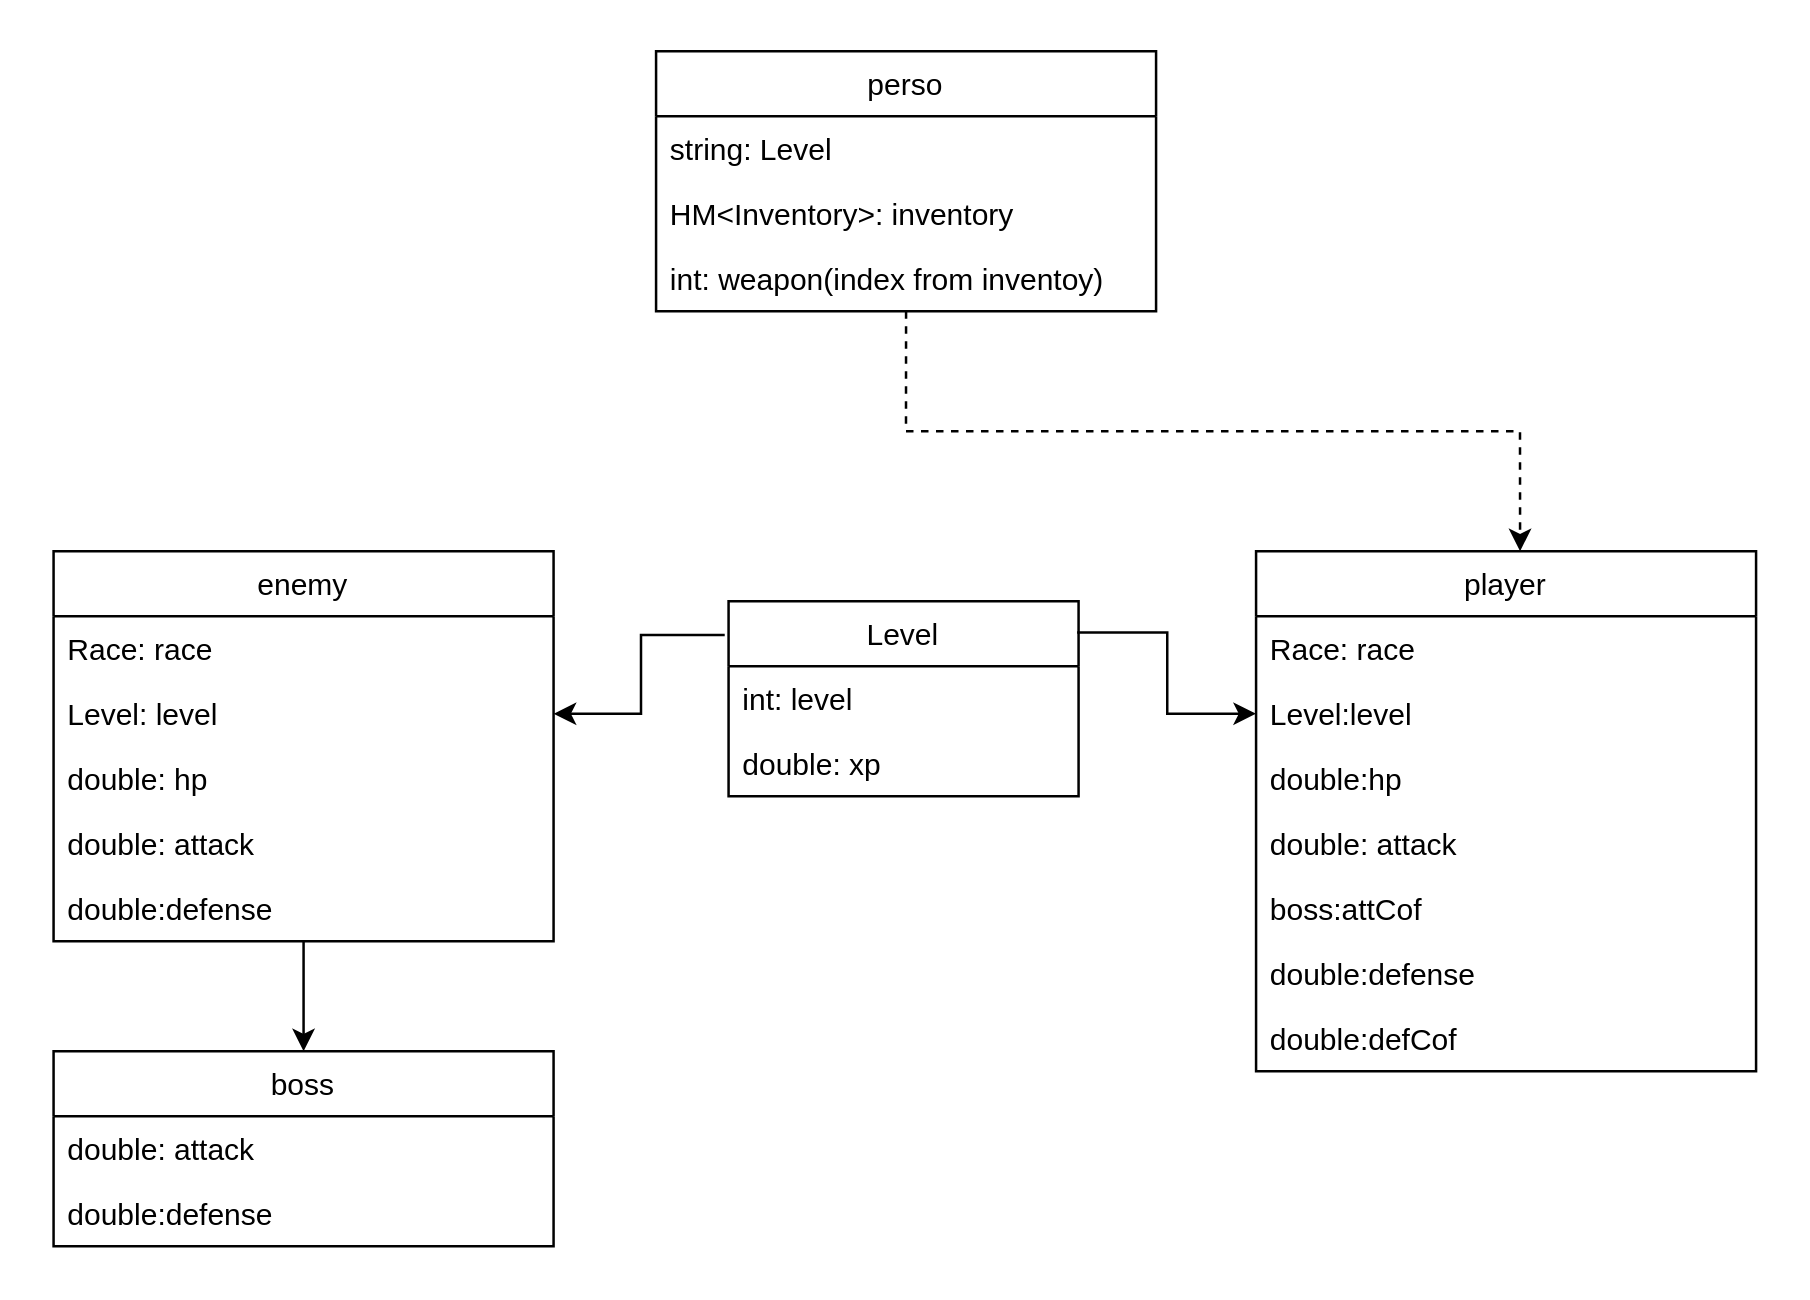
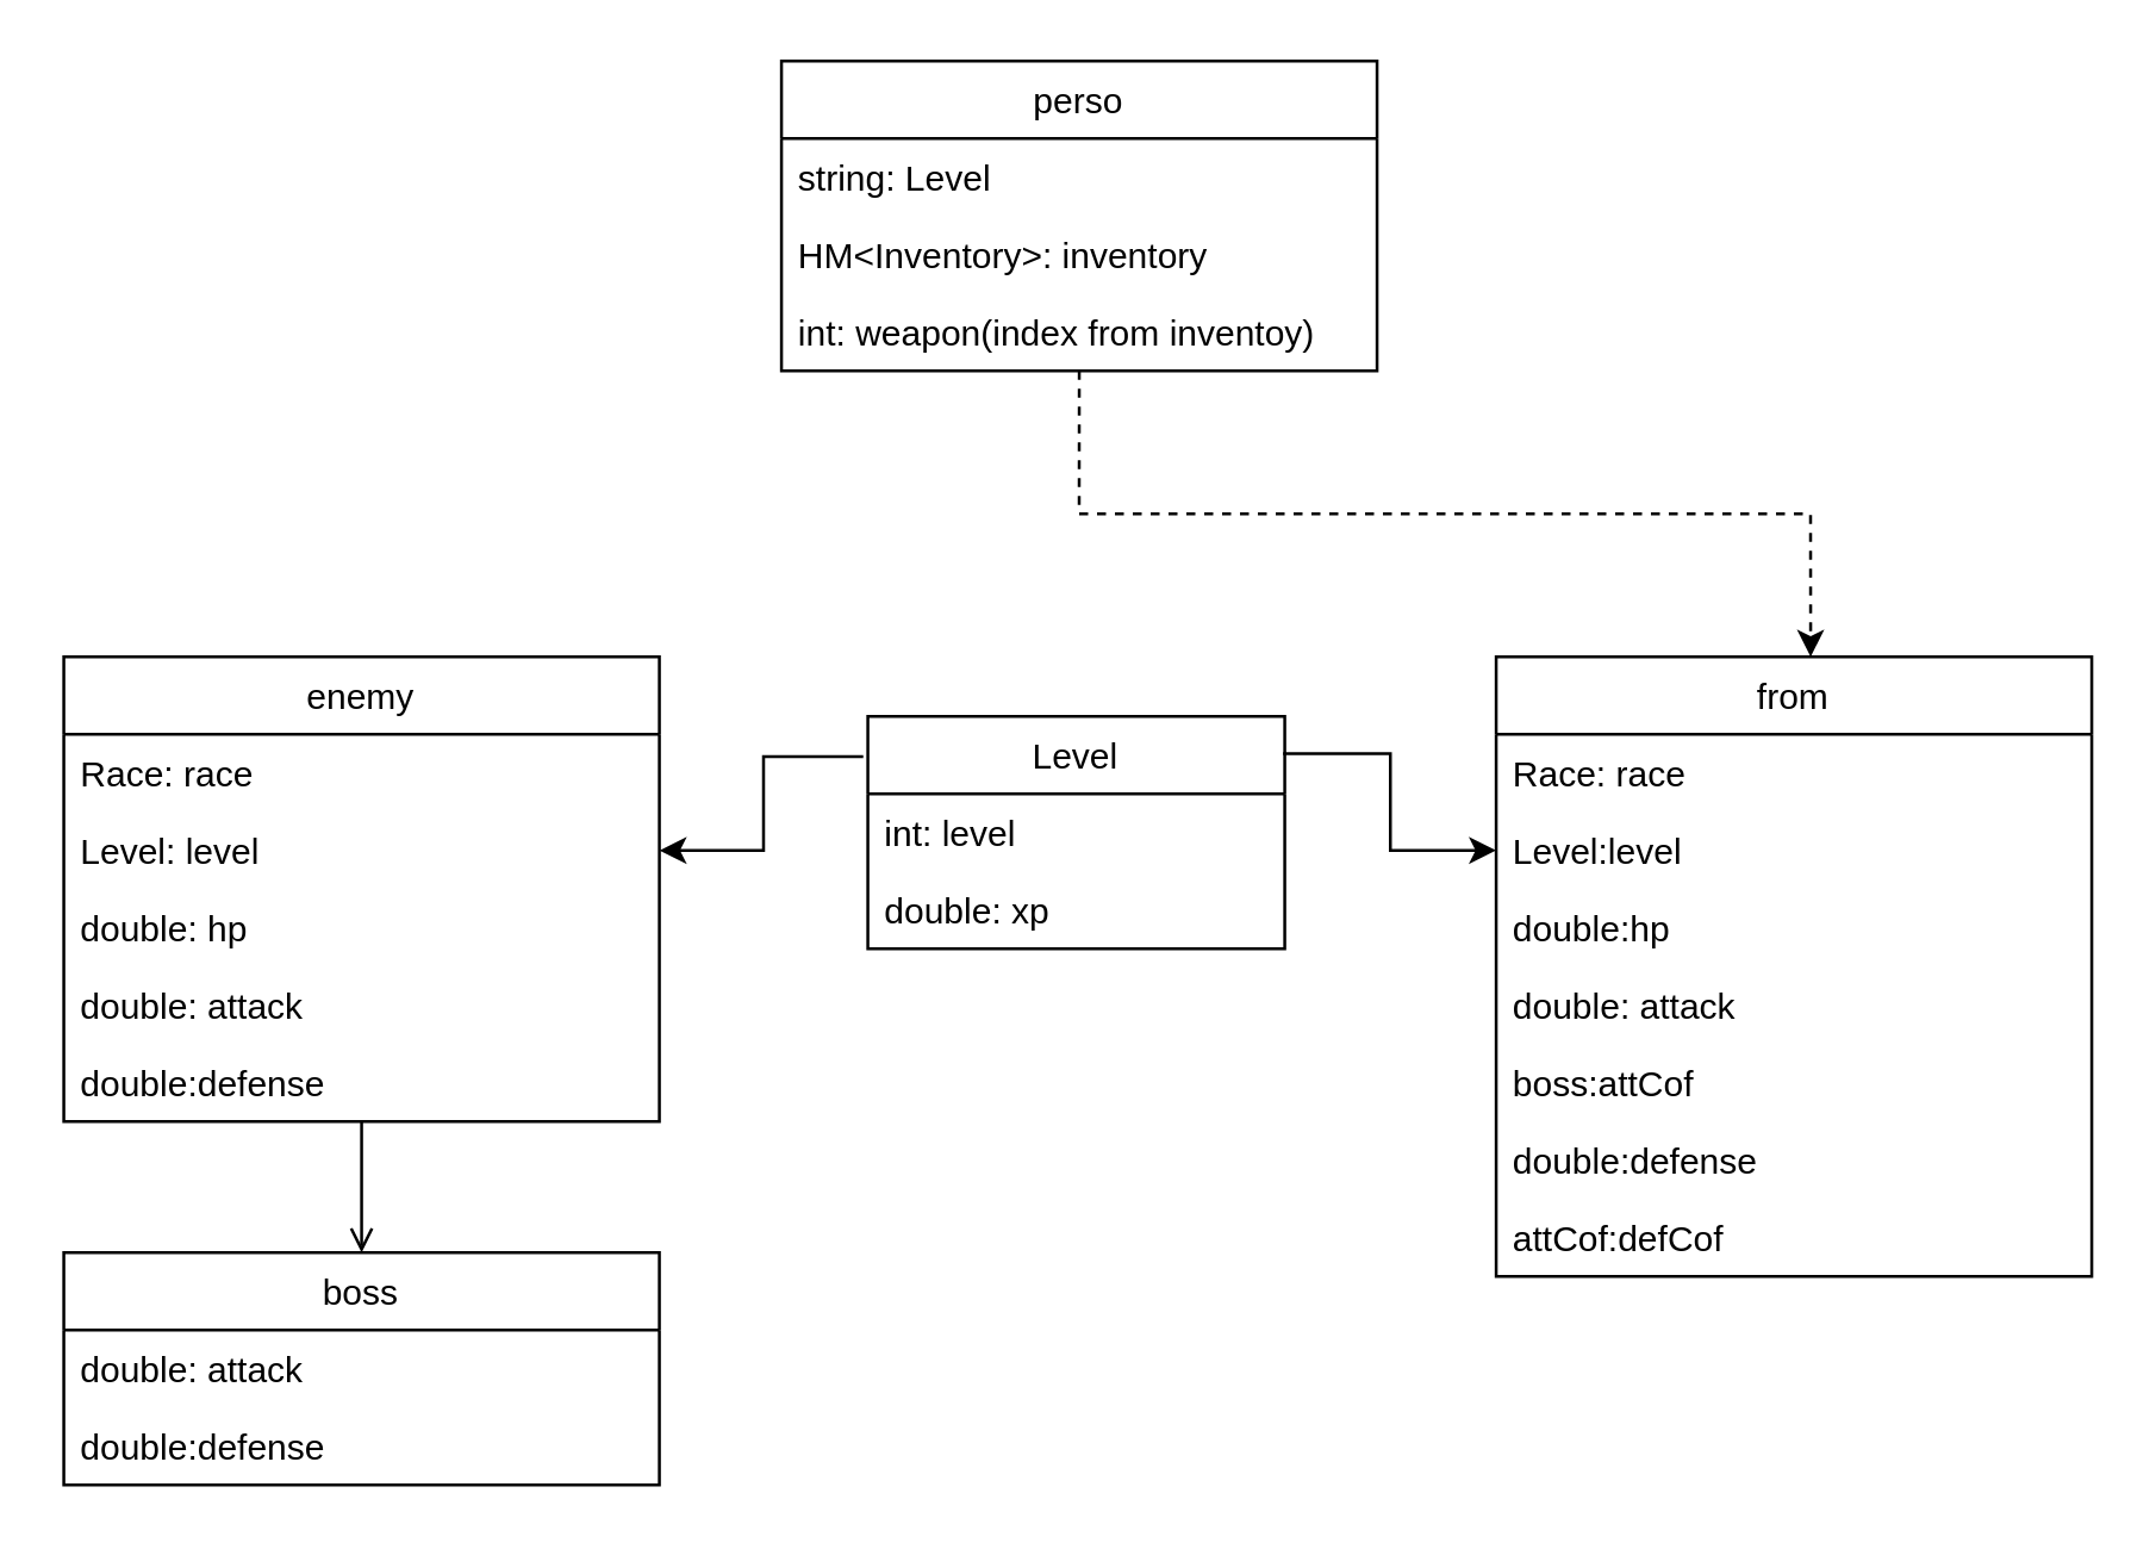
- <mxCell id="15" value="player" style="swimlane;fontStyle=0;childLayout=stackLayout;horizontal=1;startSize=26;fillColor=none;horizontalStack=0;resizeParent=1;resizeParentMax=0;resizeLast=0;collapsible=1;marginBottom=0;" parent="1" vertex="1"><mxGeometry x="501.93" y="220" width="200" height="208" as="geometry" /></mxCell>
+ <mxCell id="15" value="from" style="swimlane;fontStyle=0;childLayout=stackLayout;horizontal=1;startSize=26;fillColor=none;horizontalStack=0;resizeParent=1;resizeParentMax=0;resizeLast=0;collapsible=1;marginBottom=0;" parent="1" vertex="1"><mxGeometry x="501.93" y="220" width="200" height="208" as="geometry" /></mxCell>
- <mxCell id="8" value="" style="edgeStyle=orthogonalEdgeStyle;rounded=0;orthogonalLoop=1;jettySize=auto;html=1;" parent="1" source="9" target="23" edge="1"><mxGeometry relative="1" as="geometry" /></mxCell>
+ <mxCell id="8" value="" style="edgeStyle=orthogonalEdgeStyle;rounded=0;orthogonalLoop=1;jettySize=auto;html=1;endArrow=open;" parent="1" source="9" target="23" edge="1"><mxGeometry relative="1" as="geometry" /></mxCell>
- <mxCell id="22" value="double:defCof" style="text;strokeColor=none;fillColor=none;align=left;verticalAlign=top;spacingLeft=4;spacingRight=4;overflow=hidden;rotatable=0;points=[[0,0.5],[1,0.5]];portConstraint=eastwest;" parent="15" vertex="1"><mxGeometry y="182" width="200" height="26" as="geometry" /></mxCell>
+ <mxCell id="22" value="attCof:defCof" style="text;strokeColor=none;fillColor=none;align=left;verticalAlign=top;spacingLeft=4;spacingRight=4;overflow=hidden;rotatable=0;points=[[0,0.5],[1,0.5]];portConstraint=eastwest;" parent="15" vertex="1"><mxGeometry y="182" width="200" height="26" as="geometry" /></mxCell>
